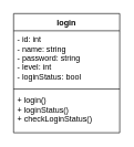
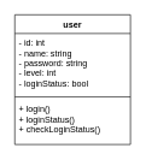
- <mxCell id="2" value="login" style="swimlane;fontStyle=1;align=center;verticalAlign=top;childLayout=stackLayout;horizontal=1;startSize=26;horizontalStack=0;resizeParent=1;resizeParentMax=0;resizeLast=0;collapsible=1;marginBottom=0;" parent="1" vertex="1"><mxGeometry x="20" y="20" width="160" height="180" as="geometry"><mxRectangle x="390" y="100" width="60" height="26" as="alternateBounds" /></mxGeometry></mxCell>
+ <mxCell id="2" value="user" style="swimlane;fontStyle=1;align=center;verticalAlign=top;childLayout=stackLayout;horizontal=1;startSize=26;horizontalStack=0;resizeParent=1;resizeParentMax=0;resizeLast=0;collapsible=1;marginBottom=0;" parent="1" vertex="1"><mxGeometry x="20" y="20" width="160" height="180" as="geometry"><mxRectangle x="390" y="100" width="60" height="26" as="alternateBounds" /></mxGeometry></mxCell>
